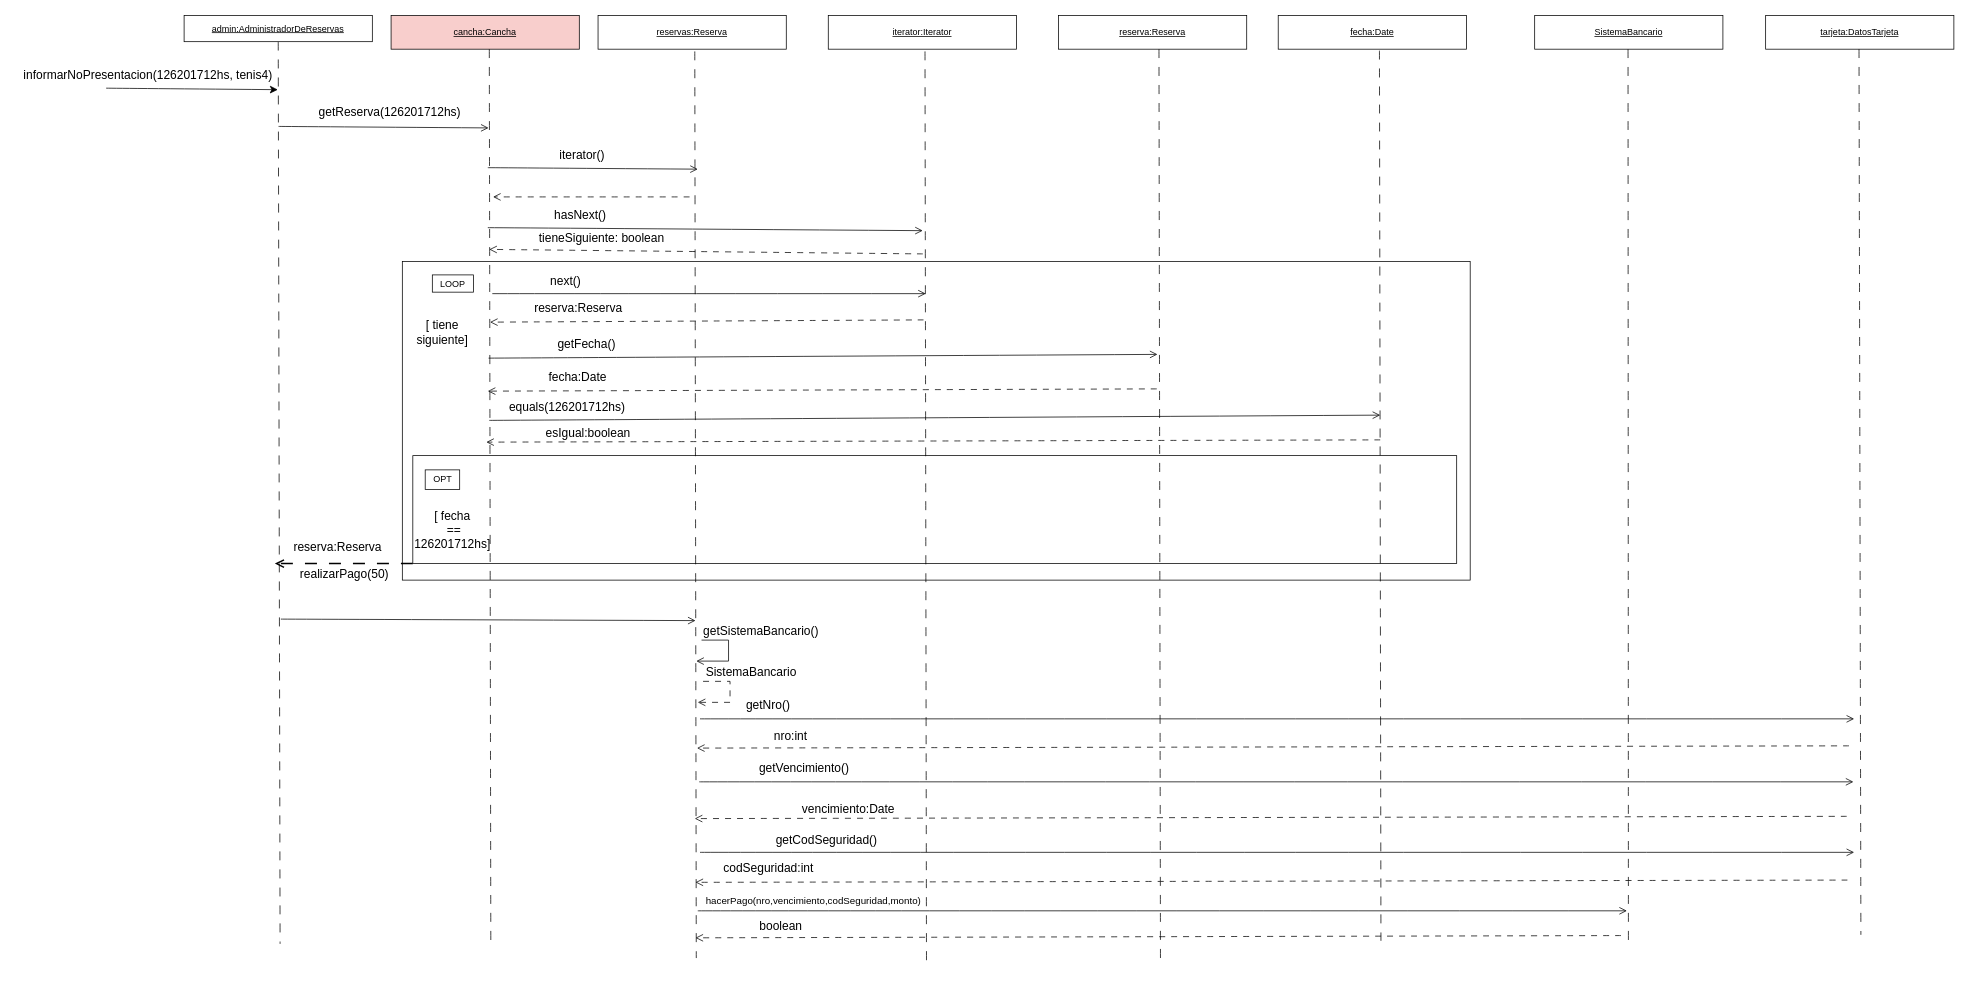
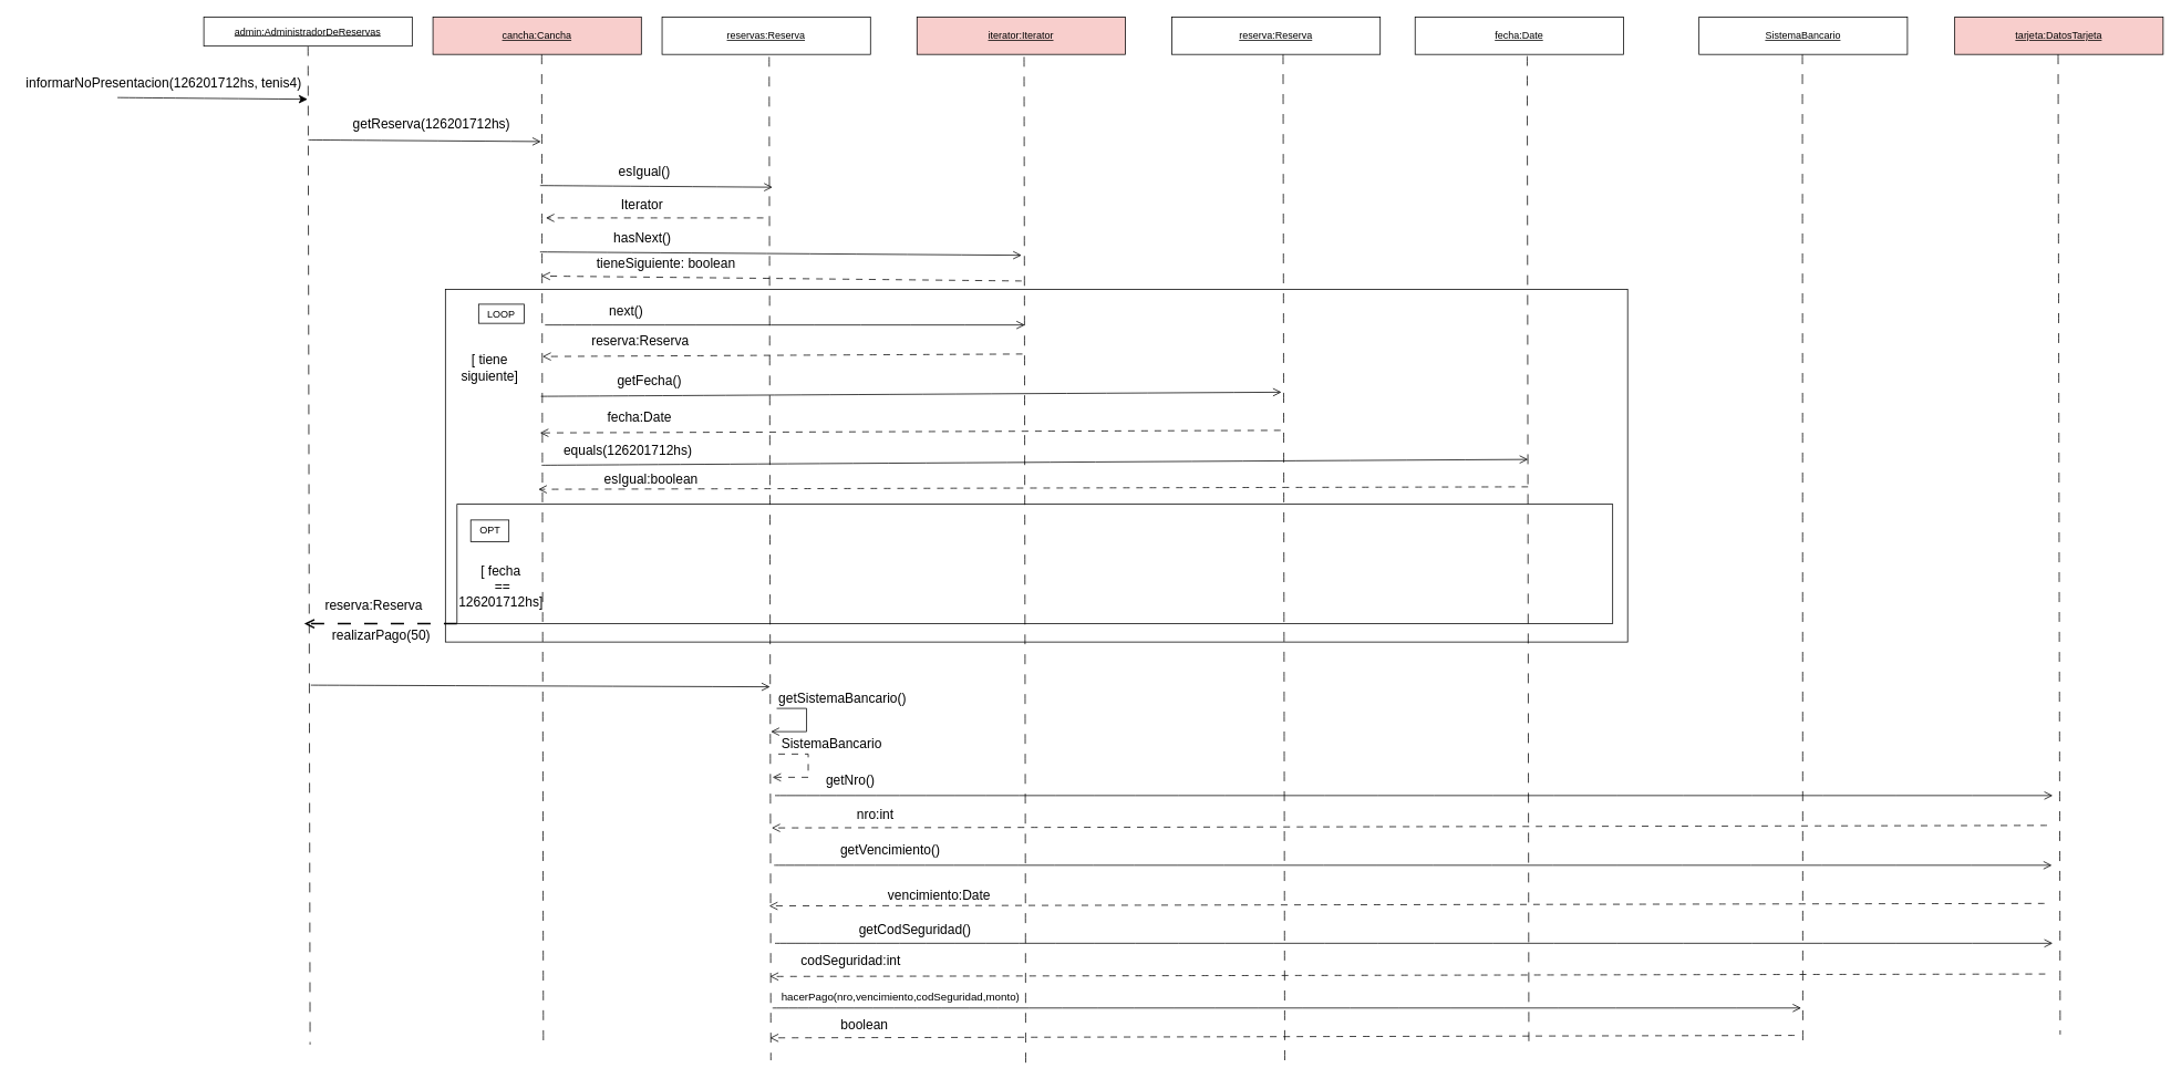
- <mxCell id="14" value="&lt;u&gt;iterator:Iterator&lt;/u&gt;" style="rounded=0;whiteSpace=wrap;html=1;" vertex="1" parent="1"><mxGeometry x="1104" y="20" width="251" height="45" as="geometry" /></mxCell>
+ <mxCell id="14" value="&lt;u&gt;iterator:Iterator&lt;/u&gt;" style="rounded=0;whiteSpace=wrap;html=1;fillColor=#f8cecc;" vertex="1" parent="1"><mxGeometry x="1104" y="20" width="251" height="45" as="geometry" /></mxCell>
- <mxCell id="52" value="&lt;u&gt;tarjeta:DatosTarjeta&lt;/u&gt;" style="rounded=0;whiteSpace=wrap;html=1;" vertex="1" parent="1"><mxGeometry x="2354" y="20" width="251" height="45" as="geometry" /></mxCell>
+ <mxCell id="52" value="&lt;u&gt;tarjeta:DatosTarjeta&lt;/u&gt;" style="rounded=0;whiteSpace=wrap;html=1;fillColor=#f8cecc;" vertex="1" parent="1"><mxGeometry x="2354" y="20" width="251" height="45" as="geometry" /></mxCell>
- <mxCell id="17" value="iterator()" style="text;html=1;align=center;verticalAlign=middle;whiteSpace=wrap;rounded=0;fontSize=16;" vertex="1" parent="1"><mxGeometry x="746" y="191" width="60" height="30" as="geometry" /></mxCell>
+ <mxCell id="17" value="esIgual()" style="text;html=1;align=center;verticalAlign=middle;whiteSpace=wrap;rounded=0;fontSize=16;" vertex="1" parent="1"><mxGeometry x="746" y="191" width="60" height="30" as="geometry" /></mxCell>
+ <mxCell id="19" value="Iterator" style="text;html=1;align=center;verticalAlign=middle;whiteSpace=wrap;rounded=0;fontSize=16;" vertex="1" parent="1"><mxGeometry x="743" y="231" width="60" height="30" as="geometry" /></mxCell>
